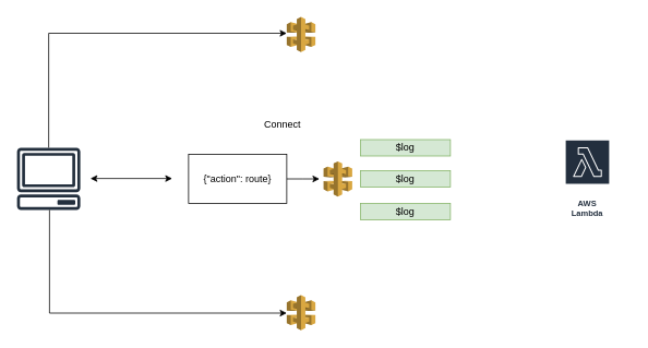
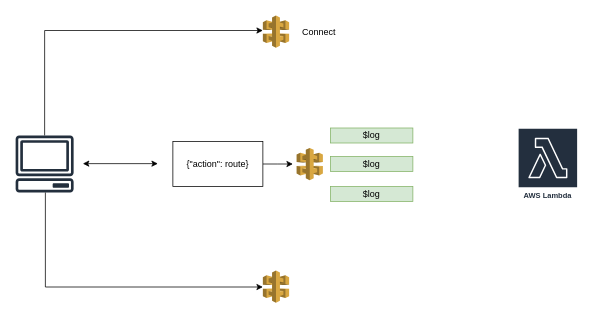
- <mxCell id="9" value="Connect" style="text;html=1;strokeColor=none;fillColor=none;align=center;verticalAlign=middle;whiteSpace=wrap;rounded=0;" vertex="1" parent="1"><mxGeometry x="315" y="136.5" width="60" height="30" as="geometry" /></mxCell>
+ <mxCell id="9" value="Connect" style="text;html=1;strokeColor=none;fillColor=none;align=center;verticalAlign=middle;whiteSpace=wrap;rounded=0;" vertex="1" parent="1"><mxGeometry x="395" y="26.5" width="60" height="30" as="geometry" /></mxCell>
- <mxCell id="7" value="AWS Lambda" style="sketch=0;outlineConnect=0;fontColor=#232F3E;gradientColor=none;strokeColor=#ffffff;fillColor=#232F3E;dashed=0;verticalLabelPosition=middle;verticalAlign=bottom;align=center;html=1;whiteSpace=wrap;fontSize=10;fontStyle=1;spacing=3;shape=mxgraph.aws4.productIcon;prIcon=mxgraph.aws4.lambda;" vertex="1" parent="1"><mxGeometry x="690" y="170" width="55" height="100" as="geometry" /></mxCell>
+ <mxCell id="7" value="AWS Lambda" style="sketch=0;outlineConnect=0;fontColor=#232F3E;gradientColor=none;strokeColor=#ffffff;fillColor=#232F3E;dashed=0;verticalLabelPosition=middle;verticalAlign=bottom;align=center;html=1;whiteSpace=wrap;fontSize=10;fontStyle=1;spacing=3;shape=mxgraph.aws4.productIcon;prIcon=mxgraph.aws4.lambda;" vertex="1" parent="1"><mxGeometry x="690" y="170" width="80" height="100" as="geometry" /></mxCell>
